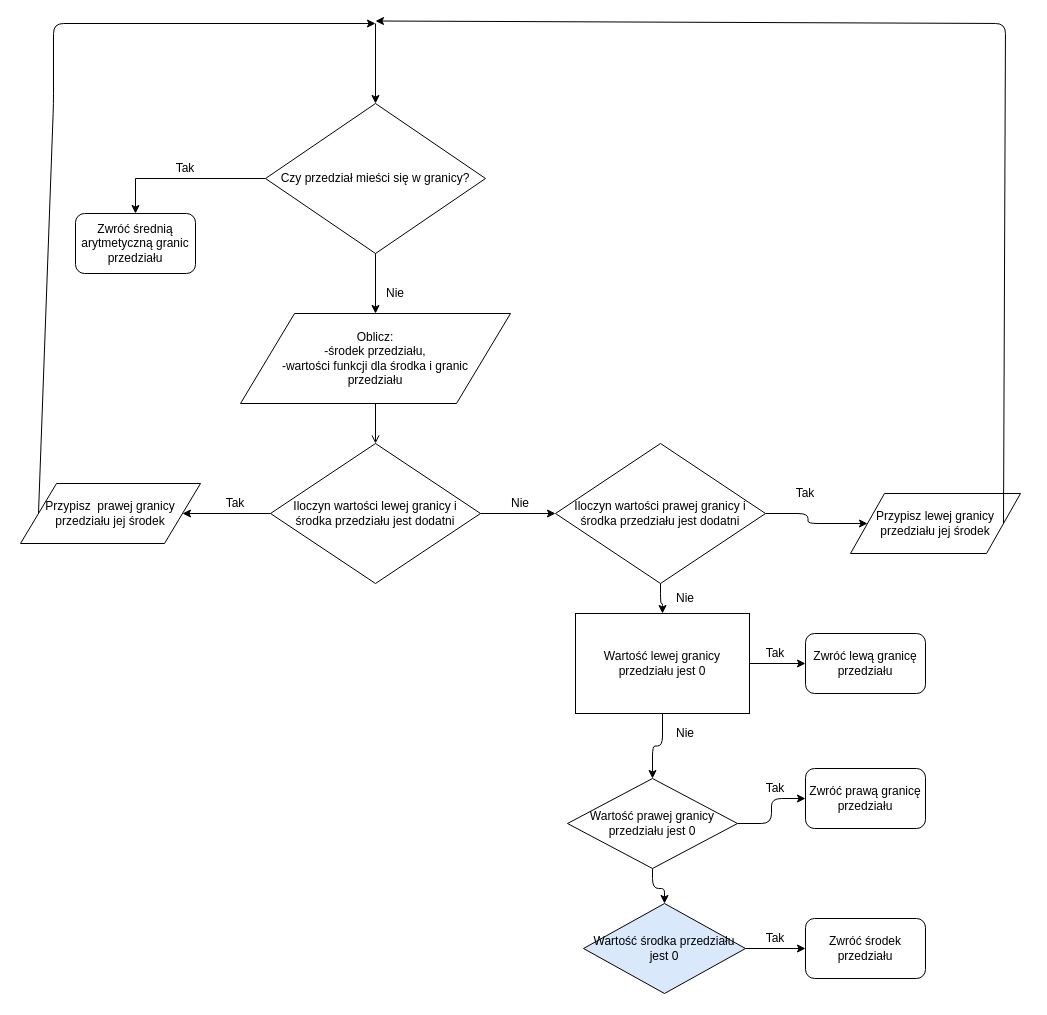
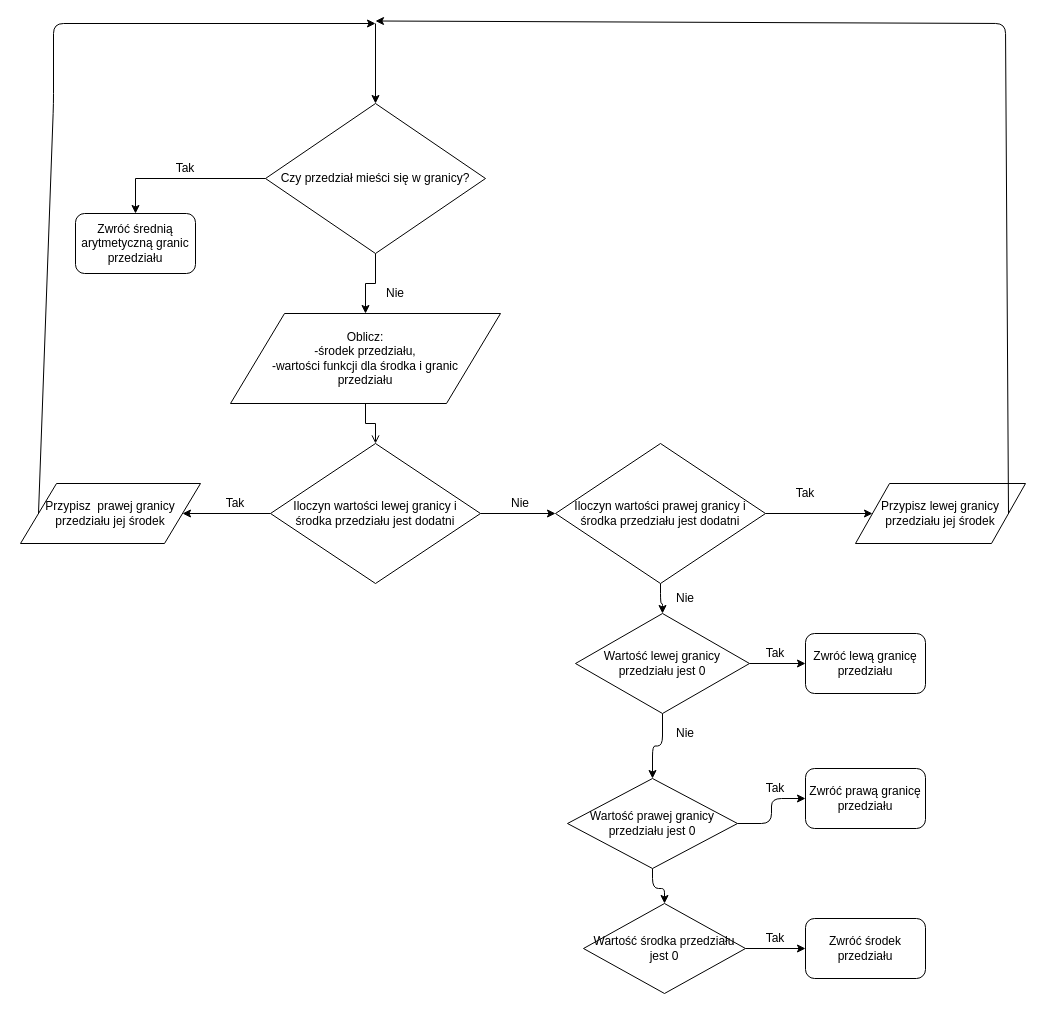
- <mxCell id="9" value="Oblicz:&lt;br&gt;-środek przedziału,&lt;br&gt;-wartości funkcji dla środka i granic &lt;br&gt;przedziału" style="shape=parallelogram;perimeter=parallelogramPerimeter;whiteSpace=wrap;html=1;" vertex="1" parent="1"><mxGeometry x="240" y="313" width="270" height="90" as="geometry" /></mxCell>
+ <mxCell id="9" value="Oblicz:&lt;br&gt;-środek przedziału,&lt;br&gt;-wartości funkcji dla środka i granic &lt;br&gt;przedziału" style="shape=parallelogram;perimeter=parallelogramPerimeter;whiteSpace=wrap;html=1;" vertex="1" parent="1"><mxGeometry x="230" y="313" width="270" height="90" as="geometry" /></mxCell>
- <mxCell id="20" value="&lt;span style=&quot;white-space: normal&quot;&gt;Przypisz lewej granicy przedziału jej środek&lt;/span&gt;" style="shape=parallelogram;perimeter=parallelogramPerimeter;whiteSpace=wrap;html=1;" vertex="1" parent="1"><mxGeometry x="850" y="493" width="170" height="60" as="geometry" /></mxCell>
+ <mxCell id="20" value="&lt;span style=&quot;white-space: normal&quot;&gt;Przypisz lewej granicy przedziału jej środek&lt;/span&gt;" style="shape=parallelogram;perimeter=parallelogramPerimeter;whiteSpace=wrap;html=1;" vertex="1" parent="1"><mxGeometry x="855" y="483" width="170" height="60" as="geometry" /></mxCell>
- <mxCell id="26" value="Wartość lewej granicy przedziału jest 0" style="whiteSpace=wrap;html=1;rounded=0;" vertex="1" parent="1"><mxGeometry x="575" y="613" width="174" height="100" as="geometry" /></mxCell>
+ <mxCell id="26" value="Wartość lewej granicy przedziału jest 0" style="rhombus;whiteSpace=wrap;html=1;" vertex="1" parent="1"><mxGeometry x="575" y="613" width="174" height="100" as="geometry" /></mxCell>
- <mxCell id="33" value="&lt;span style=&quot;white-space: normal&quot;&gt;Wartość środka przedziału jest 0&lt;/span&gt;" style="rhombus;whiteSpace=wrap;html=1;fillColor=#dae8fc;" vertex="1" parent="1"><mxGeometry x="583" y="903" width="162" height="90" as="geometry" /></mxCell>
+ <mxCell id="33" value="&lt;span style=&quot;white-space: normal&quot;&gt;Wartość środka przedziału jest 0&lt;/span&gt;" style="rhombus;whiteSpace=wrap;html=1;" vertex="1" parent="1"><mxGeometry x="583" y="903" width="162" height="90" as="geometry" /></mxCell>
